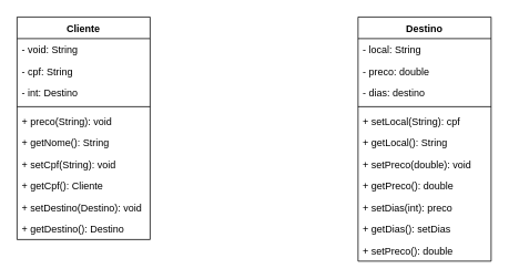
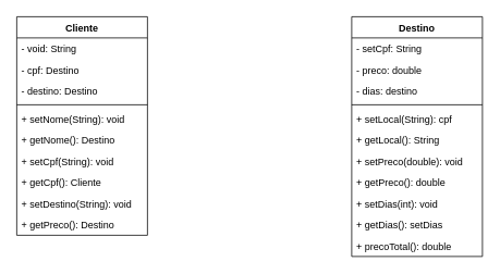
- <mxCell id="14" value="- local: String&#10;" style="text;strokeColor=none;fillColor=none;align=left;verticalAlign=top;spacingLeft=4;spacingRight=4;overflow=hidden;rotatable=0;points=[[0,0.5],[1,0.5]];portConstraint=eastwest;" vertex="1" parent="13"><mxGeometry y="26" width="160" height="26" as="geometry" /></mxCell>
+ <mxCell id="14" value="- setCpf: String&#10;" style="text;strokeColor=none;fillColor=none;align=left;verticalAlign=top;spacingLeft=4;spacingRight=4;overflow=hidden;rotatable=0;points=[[0,0.5],[1,0.5]];portConstraint=eastwest;" vertex="1" parent="13"><mxGeometry y="26" width="160" height="26" as="geometry" /></mxCell>
- <mxCell id="4" value="- cpf: String&#10;" style="text;strokeColor=none;fillColor=none;align=left;verticalAlign=top;spacingLeft=4;spacingRight=4;overflow=hidden;rotatable=0;points=[[0,0.5],[1,0.5]];portConstraint=eastwest;" vertex="1" parent="2"><mxGeometry y="52" width="160" height="26" as="geometry" /></mxCell>
+ <mxCell id="4" value="- cpf: Destino&#10;" style="text;strokeColor=none;fillColor=none;align=left;verticalAlign=top;spacingLeft=4;spacingRight=4;overflow=hidden;rotatable=0;points=[[0,0.5],[1,0.5]];portConstraint=eastwest;" vertex="1" parent="2"><mxGeometry y="52" width="160" height="26" as="geometry" /></mxCell>
- <mxCell id="5" value="- int: Destino&#10;" style="text;strokeColor=none;fillColor=none;align=left;verticalAlign=top;spacingLeft=4;spacingRight=4;overflow=hidden;rotatable=0;points=[[0,0.5],[1,0.5]];portConstraint=eastwest;" vertex="1" parent="2"><mxGeometry y="78" width="160" height="26" as="geometry" /></mxCell>
+ <mxCell id="5" value="- destino: Destino&#10;" style="text;strokeColor=none;fillColor=none;align=left;verticalAlign=top;spacingLeft=4;spacingRight=4;overflow=hidden;rotatable=0;points=[[0,0.5],[1,0.5]];portConstraint=eastwest;" vertex="1" parent="2"><mxGeometry y="78" width="160" height="26" as="geometry" /></mxCell>
- <mxCell id="7" value="+ preco(String): void" style="text;strokeColor=none;fillColor=none;align=left;verticalAlign=top;spacingLeft=4;spacingRight=4;overflow=hidden;rotatable=0;points=[[0,0.5],[1,0.5]];portConstraint=eastwest;" vertex="1" parent="2"><mxGeometry y="112" width="160" height="26" as="geometry" /></mxCell>
+ <mxCell id="7" value="+ setNome(String): void" style="text;strokeColor=none;fillColor=none;align=left;verticalAlign=top;spacingLeft=4;spacingRight=4;overflow=hidden;rotatable=0;points=[[0,0.5],[1,0.5]];portConstraint=eastwest;" vertex="1" parent="2"><mxGeometry y="112" width="160" height="26" as="geometry" /></mxCell>
- <mxCell id="8" value="+ getNome(): String" style="text;strokeColor=none;fillColor=none;align=left;verticalAlign=top;spacingLeft=4;spacingRight=4;overflow=hidden;rotatable=0;points=[[0,0.5],[1,0.5]];portConstraint=eastwest;" vertex="1" parent="2"><mxGeometry y="138" width="160" height="26" as="geometry" /></mxCell>
+ <mxCell id="8" value="+ getNome(): Destino" style="text;strokeColor=none;fillColor=none;align=left;verticalAlign=top;spacingLeft=4;spacingRight=4;overflow=hidden;rotatable=0;points=[[0,0.5],[1,0.5]];portConstraint=eastwest;" vertex="1" parent="2"><mxGeometry y="138" width="160" height="26" as="geometry" /></mxCell>
- <mxCell id="11" value="+ setDestino(Destino): void" style="text;strokeColor=none;fillColor=none;align=left;verticalAlign=top;spacingLeft=4;spacingRight=4;overflow=hidden;rotatable=0;points=[[0,0.5],[1,0.5]];portConstraint=eastwest;" vertex="1" parent="2"><mxGeometry y="216" width="160" height="26" as="geometry" /></mxCell>
+ <mxCell id="11" value="+ setDestino(String): void" style="text;strokeColor=none;fillColor=none;align=left;verticalAlign=top;spacingLeft=4;spacingRight=4;overflow=hidden;rotatable=0;points=[[0,0.5],[1,0.5]];portConstraint=eastwest;" vertex="1" parent="2"><mxGeometry y="216" width="160" height="26" as="geometry" /></mxCell>
- <mxCell id="22" value="+ setDias(int): preco" style="text;strokeColor=none;fillColor=none;align=left;verticalAlign=top;spacingLeft=4;spacingRight=4;overflow=hidden;rotatable=0;points=[[0,0.5],[1,0.5]];portConstraint=eastwest;" vertex="1" parent="13"><mxGeometry y="216" width="160" height="26" as="geometry" /></mxCell>
+ <mxCell id="22" value="+ setDias(int): void" style="text;strokeColor=none;fillColor=none;align=left;verticalAlign=top;spacingLeft=4;spacingRight=4;overflow=hidden;rotatable=0;points=[[0,0.5],[1,0.5]];portConstraint=eastwest;" vertex="1" parent="13"><mxGeometry y="216" width="160" height="26" as="geometry" /></mxCell>
- <mxCell id="12" value="+ getDestino(): Destino" style="text;strokeColor=none;fillColor=none;align=left;verticalAlign=top;spacingLeft=4;spacingRight=4;overflow=hidden;rotatable=0;points=[[0,0.5],[1,0.5]];portConstraint=eastwest;" vertex="1" parent="2"><mxGeometry y="242" width="160" height="26" as="geometry" /></mxCell>
+ <mxCell id="12" value="+ getPreco(): Destino" style="text;strokeColor=none;fillColor=none;align=left;verticalAlign=top;spacingLeft=4;spacingRight=4;overflow=hidden;rotatable=0;points=[[0,0.5],[1,0.5]];portConstraint=eastwest;" vertex="1" parent="2"><mxGeometry y="242" width="160" height="26" as="geometry" /></mxCell>
- <mxCell id="24" value="+ setPreco(): double" style="text;strokeColor=none;fillColor=none;align=left;verticalAlign=top;spacingLeft=4;spacingRight=4;overflow=hidden;rotatable=0;points=[[0,0.5],[1,0.5]];portConstraint=eastwest;" vertex="1" parent="13"><mxGeometry y="268" width="160" height="26" as="geometry" /></mxCell>
+ <mxCell id="24" value="+ precoTotal(): double" style="text;strokeColor=none;fillColor=none;align=left;verticalAlign=top;spacingLeft=4;spacingRight=4;overflow=hidden;rotatable=0;points=[[0,0.5],[1,0.5]];portConstraint=eastwest;" vertex="1" parent="13"><mxGeometry y="268" width="160" height="26" as="geometry" /></mxCell>
